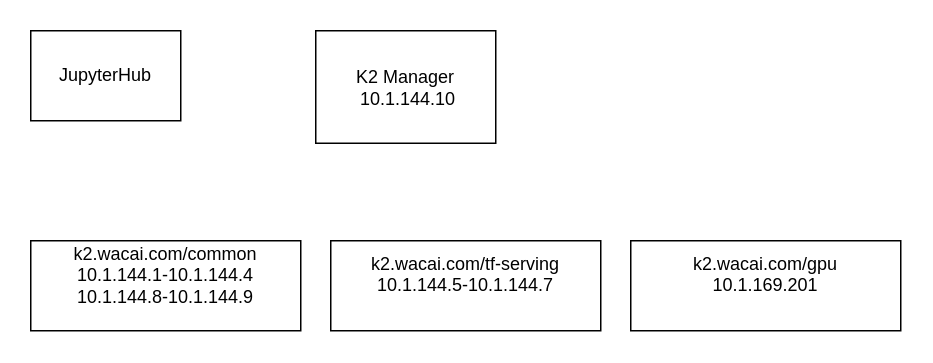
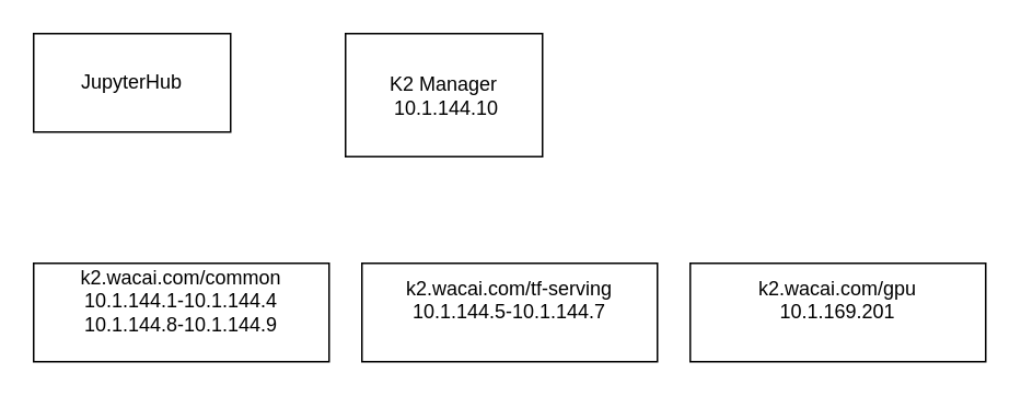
- <mxCell id="2" value="JupyterHub" style="rounded=0;whiteSpace=wrap;html=1;" parent="1" vertex="1"><mxGeometry x="20" y="20" width="100" height="60" as="geometry" /></mxCell>
+ <mxCell id="2" value="JupyterHub" style="rounded=0;whiteSpace=wrap;html=1;" parent="1" vertex="1"><mxGeometry x="20" y="20" width="120" height="60" as="geometry" /></mxCell>
